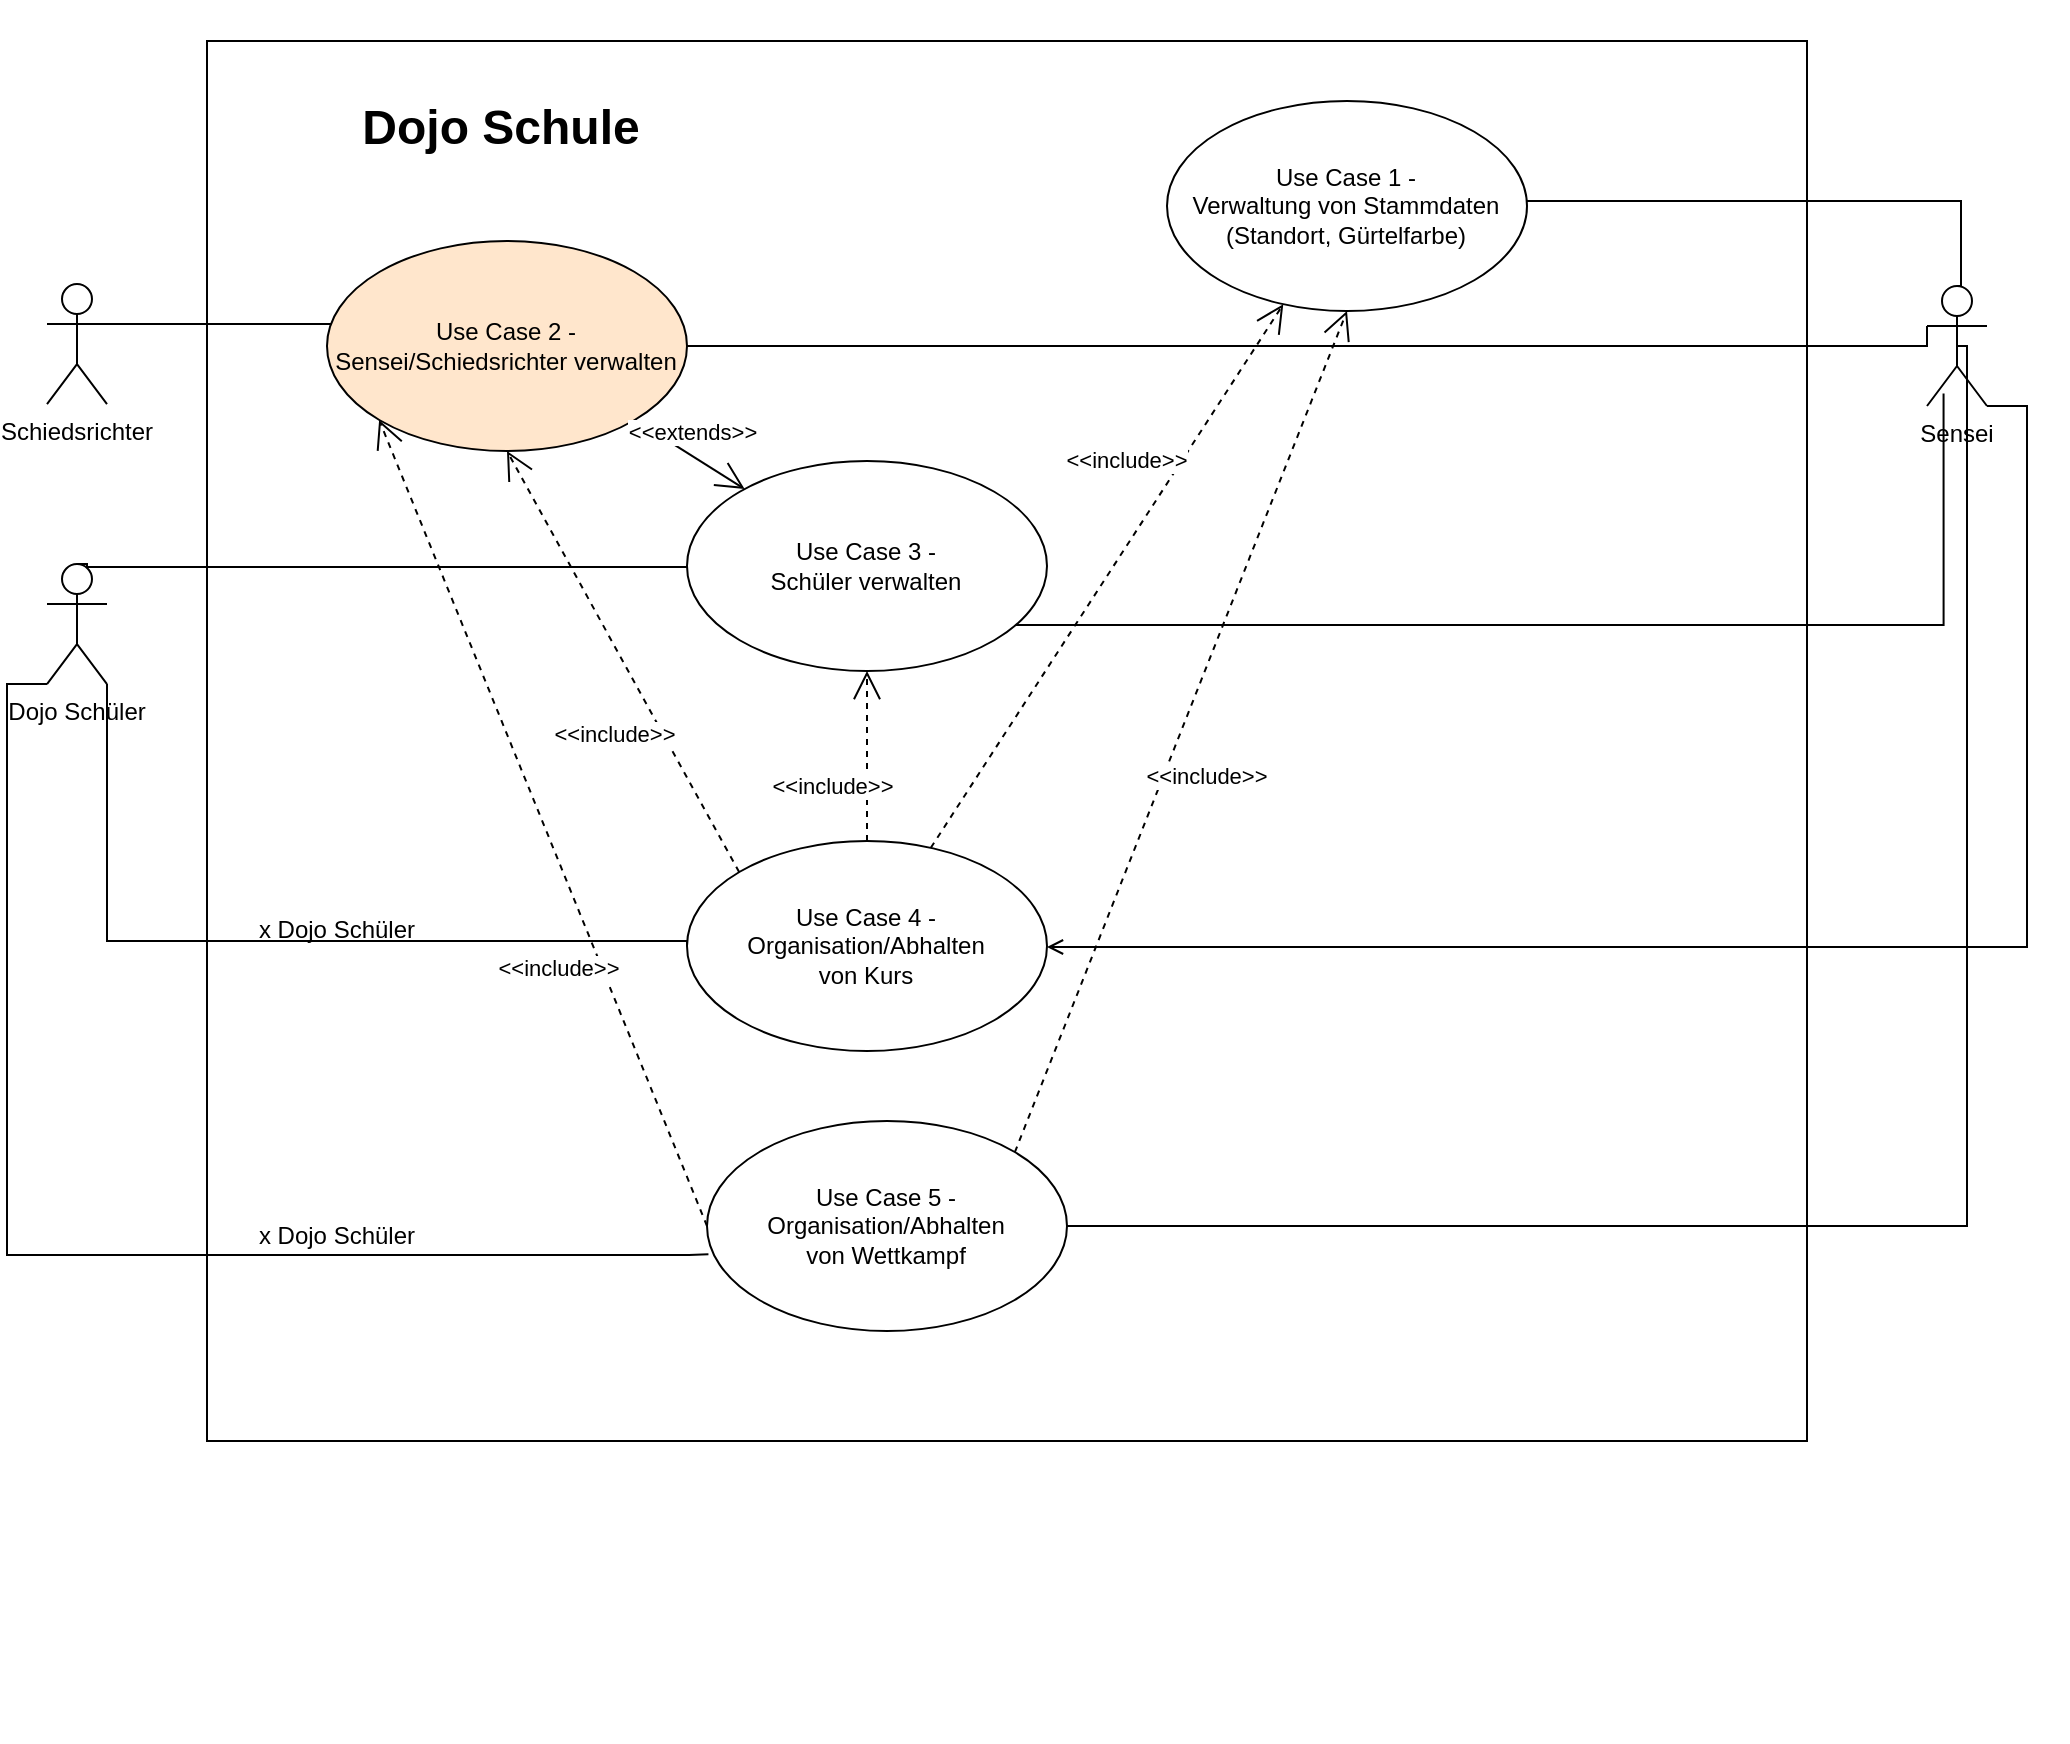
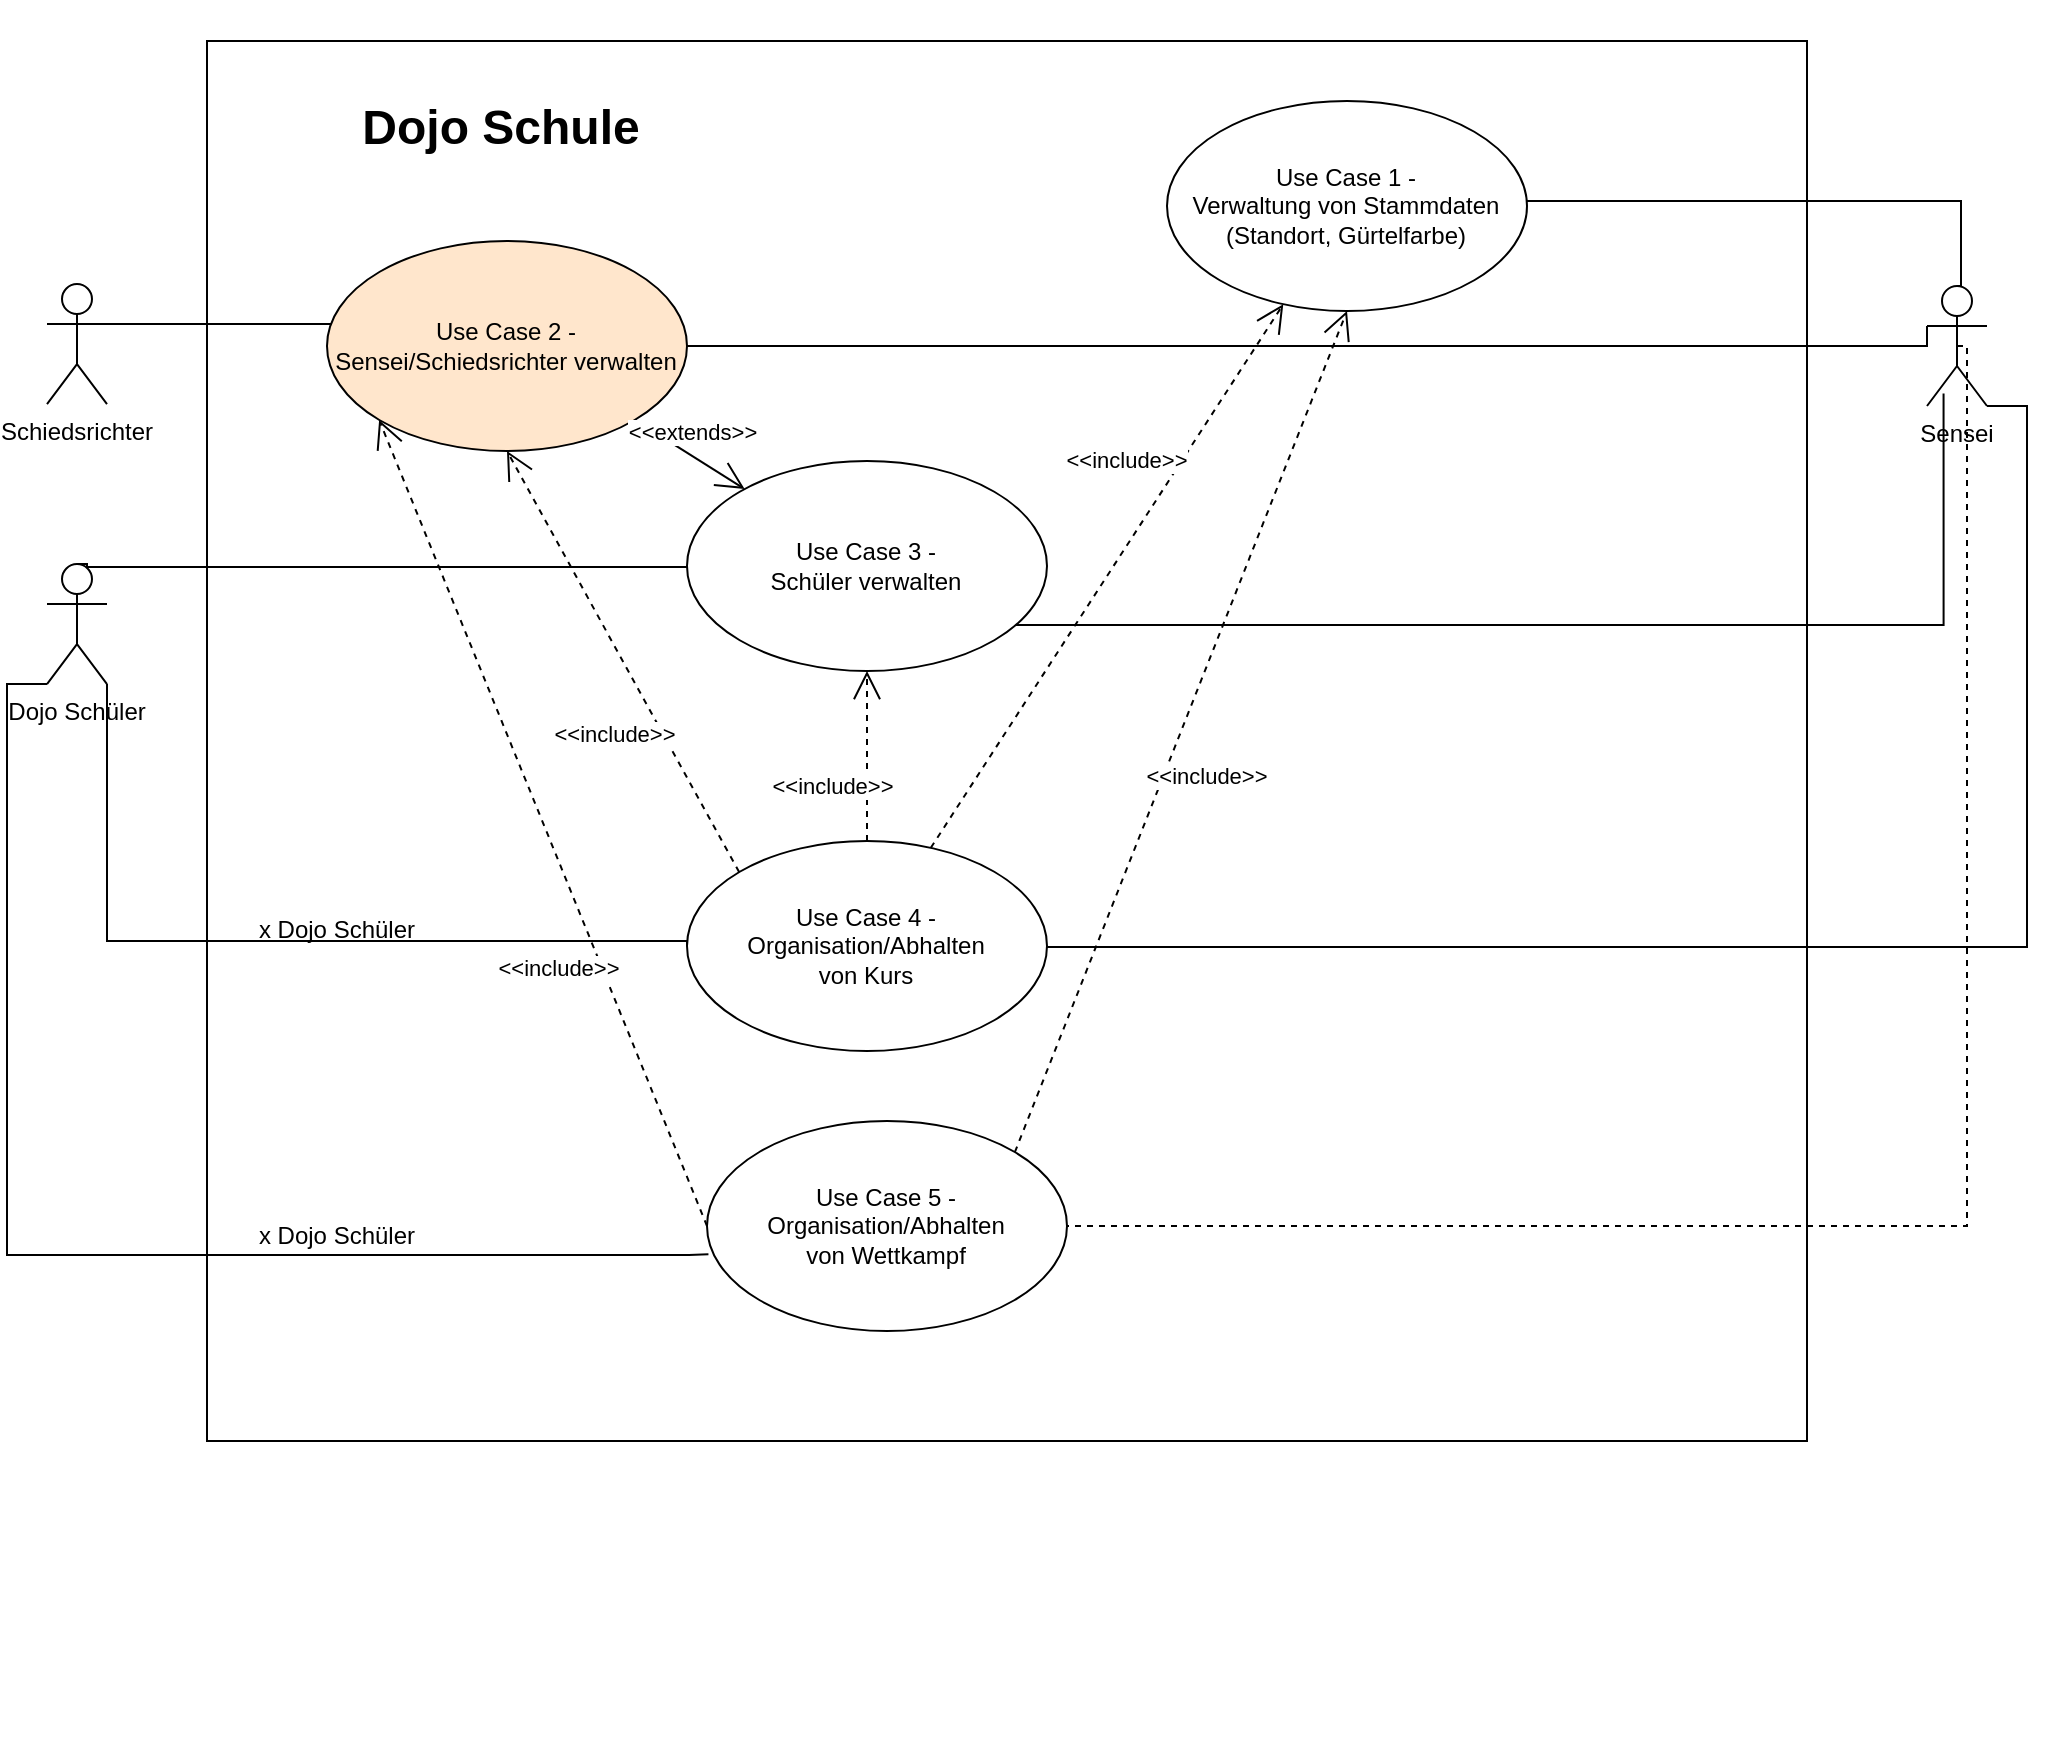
- <mxCell id="29" style="edgeStyle=orthogonalEdgeStyle;rounded=0;orthogonalLoop=1;jettySize=auto;html=1;endArrow=open;endFill=0;exitX=1;exitY=1;exitDx=0;exitDy=0;exitPerimeter=0;" edge="1" parent="1" source="26" target="12"><mxGeometry relative="1" as="geometry"><mxPoint x="1070" y="270" as="sourcePoint" /><Array as="points"><mxPoint x="1010" y="203" /><mxPoint x="1010" y="473" /></Array></mxGeometry></mxCell>
+ <mxCell id="29" style="edgeStyle=orthogonalEdgeStyle;rounded=0;orthogonalLoop=1;jettySize=auto;html=1;endArrow=none;endFill=0;exitX=1;exitY=1;exitDx=0;exitDy=0;exitPerimeter=0;" edge="1" parent="1" source="26" target="12"><mxGeometry relative="1" as="geometry"><mxPoint x="1070" y="270" as="sourcePoint" /><Array as="points"><mxPoint x="1010" y="203" /><mxPoint x="1010" y="473" /></Array></mxGeometry></mxCell>
- <mxCell id="31" style="edgeStyle=orthogonalEdgeStyle;rounded=0;orthogonalLoop=1;jettySize=auto;html=1;endArrow=none;endFill=0;entryX=1;entryY=0.5;entryDx=0;entryDy=0;exitX=0.5;exitY=0.5;exitDx=0;exitDy=0;exitPerimeter=0;" edge="1" parent="1" source="26" target="21"><mxGeometry relative="1" as="geometry"><mxPoint x="975" y="173" as="sourcePoint" /><mxPoint x="520" y="618" as="targetPoint" /><Array as="points"><mxPoint x="980" y="173" /><mxPoint x="980" y="613" /></Array></mxGeometry></mxCell>
+ <mxCell id="31" style="edgeStyle=orthogonalEdgeStyle;rounded=0;orthogonalLoop=1;jettySize=auto;html=1;endArrow=none;endFill=0;entryX=1;entryY=0.5;entryDx=0;entryDy=0;exitX=0.5;exitY=0.5;exitDx=0;exitDy=0;exitPerimeter=0;dashed=1;" edge="1" parent="1" source="26" target="21"><mxGeometry relative="1" as="geometry"><mxPoint x="975" y="173" as="sourcePoint" /><mxPoint x="520" y="618" as="targetPoint" /><Array as="points"><mxPoint x="980" y="173" /><mxPoint x="980" y="613" /></Array></mxGeometry></mxCell>
